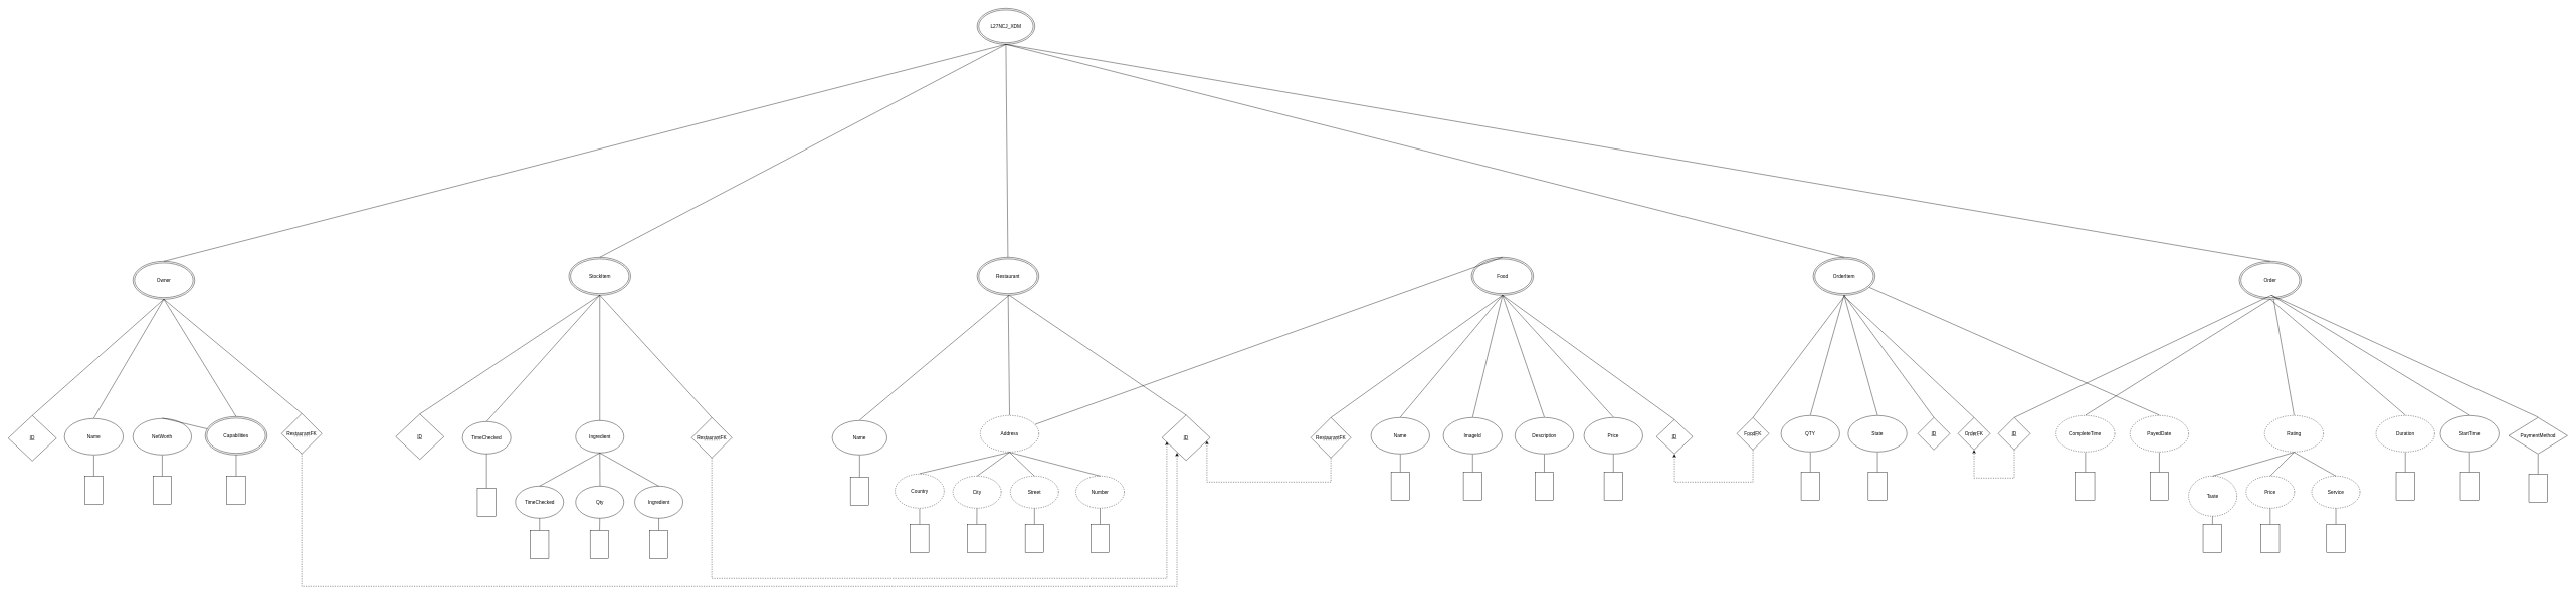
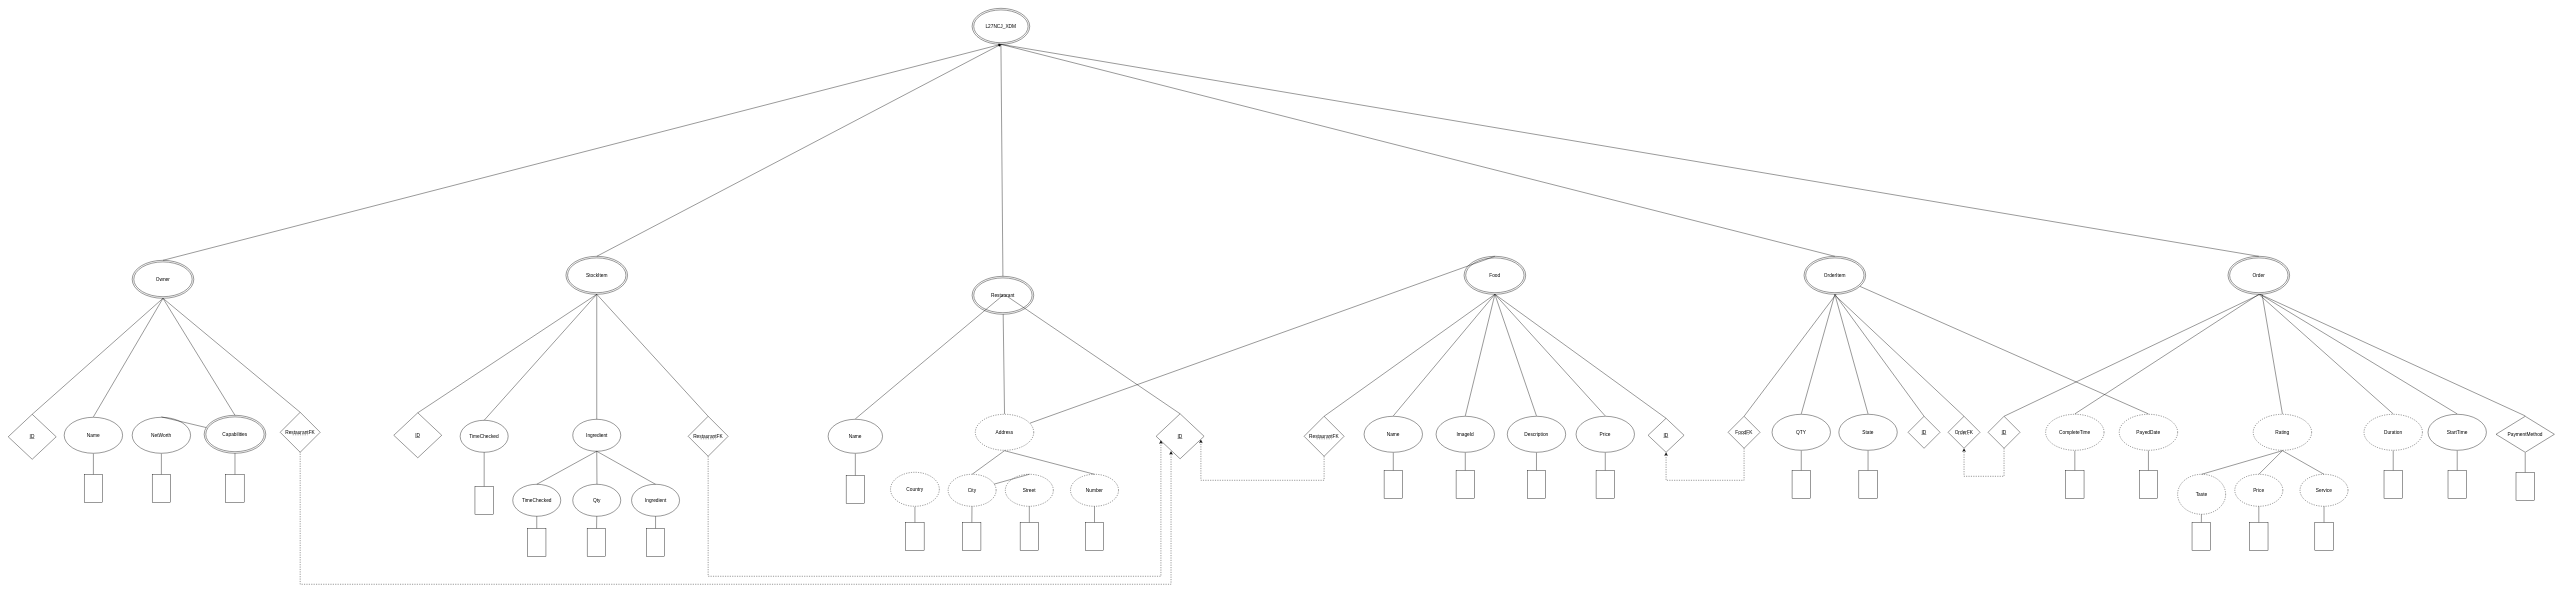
- <mxCell id="160" value="" style="endArrow=none;html=1;rounded=0;entryX=0.5;entryY=1;entryDx=0;entryDy=0;exitX=0.5;exitY=0;exitDx=0;exitDy=0;" parent="1" source="118" target="2" edge="1"><mxGeometry width="50" height="50" relative="1" as="geometry"><mxPoint x="1590" y="470" as="sourcePoint" /><mxPoint x="1640" y="420" as="targetPoint" /></mxGeometry></mxCell>
+ <mxCell id="160" value="" style="endArrow=diamond;html=1;rounded=0;entryX=0.5;entryY=1;entryDx=0;entryDy=0;exitX=0.5;exitY=0;exitDx=0;exitDy=0;" parent="1" source="118" target="2" edge="1"><mxGeometry width="50" height="50" relative="1" as="geometry"><mxPoint x="1590" y="470" as="sourcePoint" /><mxPoint x="1640" y="420" as="targetPoint" /></mxGeometry></mxCell>
- <mxCell id="87" value="Restaurant" style="ellipse;shape=doubleEllipse;whiteSpace=wrap;html=1;" parent="86" vertex="1"><mxGeometry x="600" width="154" height="95" as="geometry" /></mxCell>
+ <mxCell id="87" value="Restaurant" style="ellipse;shape=doubleEllipse;whiteSpace=wrap;html=1;" parent="86" vertex="1"><mxGeometry x="600" y="50" width="154" height="95" as="geometry" /></mxCell>
- <mxCell id="6" value="Order" style="ellipse;shape=doubleEllipse;whiteSpace=wrap;html=1;" parent="5" vertex="1"><mxGeometry x="600" y="10" width="154" height="95" as="geometry" /></mxCell>
+ <mxCell id="6" value="Order" style="ellipse;shape=doubleEllipse;whiteSpace=wrap;html=1;" parent="5" vertex="1"><mxGeometry x="600" width="154" height="95" as="geometry" /></mxCell>
- <mxCell id="110" value="" style="endArrow=none;html=1;strokeWidth=1;rounded=0;fontFamily=Helvetica;fontSize=12;fontColor=default;exitX=0.5;exitY=0;exitDx=0;exitDy=0;entryX=0.5;entryY=1;entryDx=0;entryDy=0;" parent="86" source="92" target="88" edge="1"><mxGeometry width="50" height="50" relative="1" as="geometry"><mxPoint x="570" y="540" as="sourcePoint" /><mxPoint x="680" y="490" as="targetPoint" /></mxGeometry></mxCell>
- <mxCell id="103" value="" style="endArrow=none;html=1;rounded=0;entryX=0.5;entryY=1;entryDx=0;entryDy=0;exitX=0.5;exitY=0;exitDx=0;exitDy=0;" parent="86" source="90" target="88" edge="1"><mxGeometry width="50" height="50" relative="1" as="geometry"><mxPoint x="730" y="535" as="sourcePoint" /><mxPoint x="780" y="485" as="targetPoint" /></mxGeometry></mxCell>
+ <mxCell id="103" value="" style="endArrow=none;html=1;rounded=0;exitX=0.5;exitY=0;exitDx=0;exitDy=0;" parent="86" source="90" target="89" edge="1"><mxGeometry width="50" height="50" relative="1" as="geometry"><mxPoint x="730" y="535" as="sourcePoint" /><mxPoint x="780" y="485" as="targetPoint" /></mxGeometry></mxCell>
